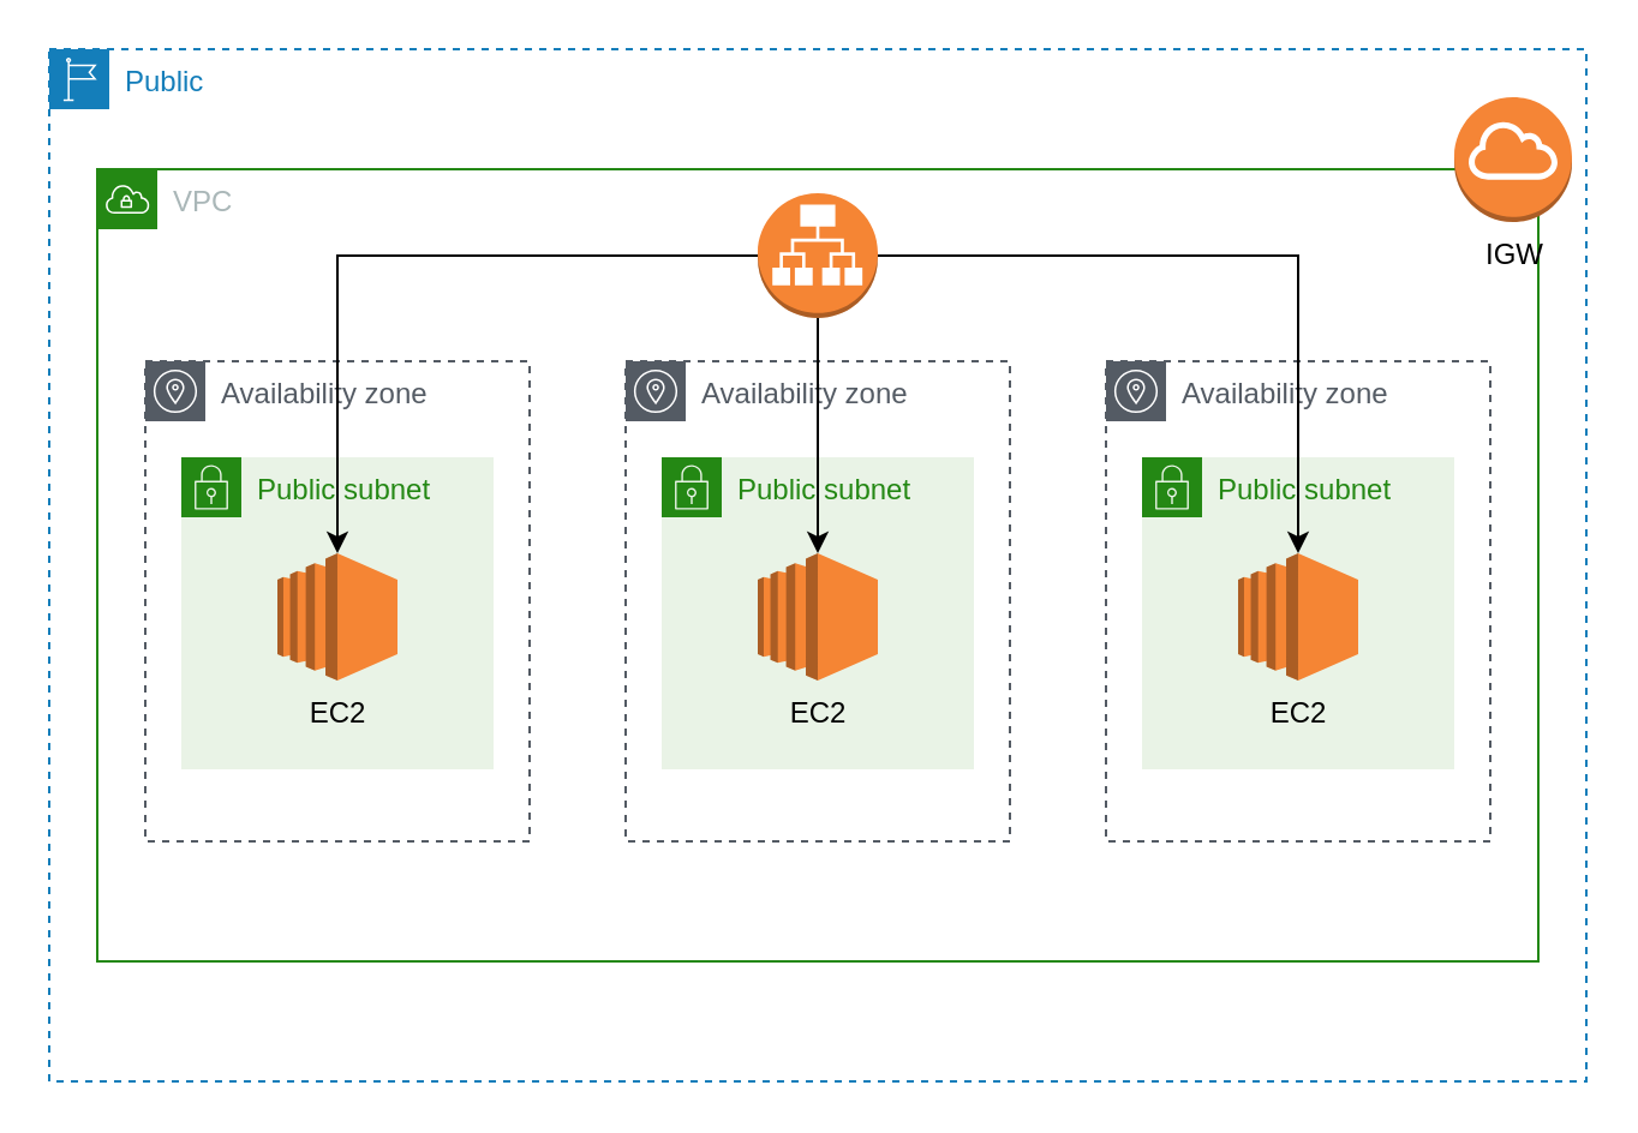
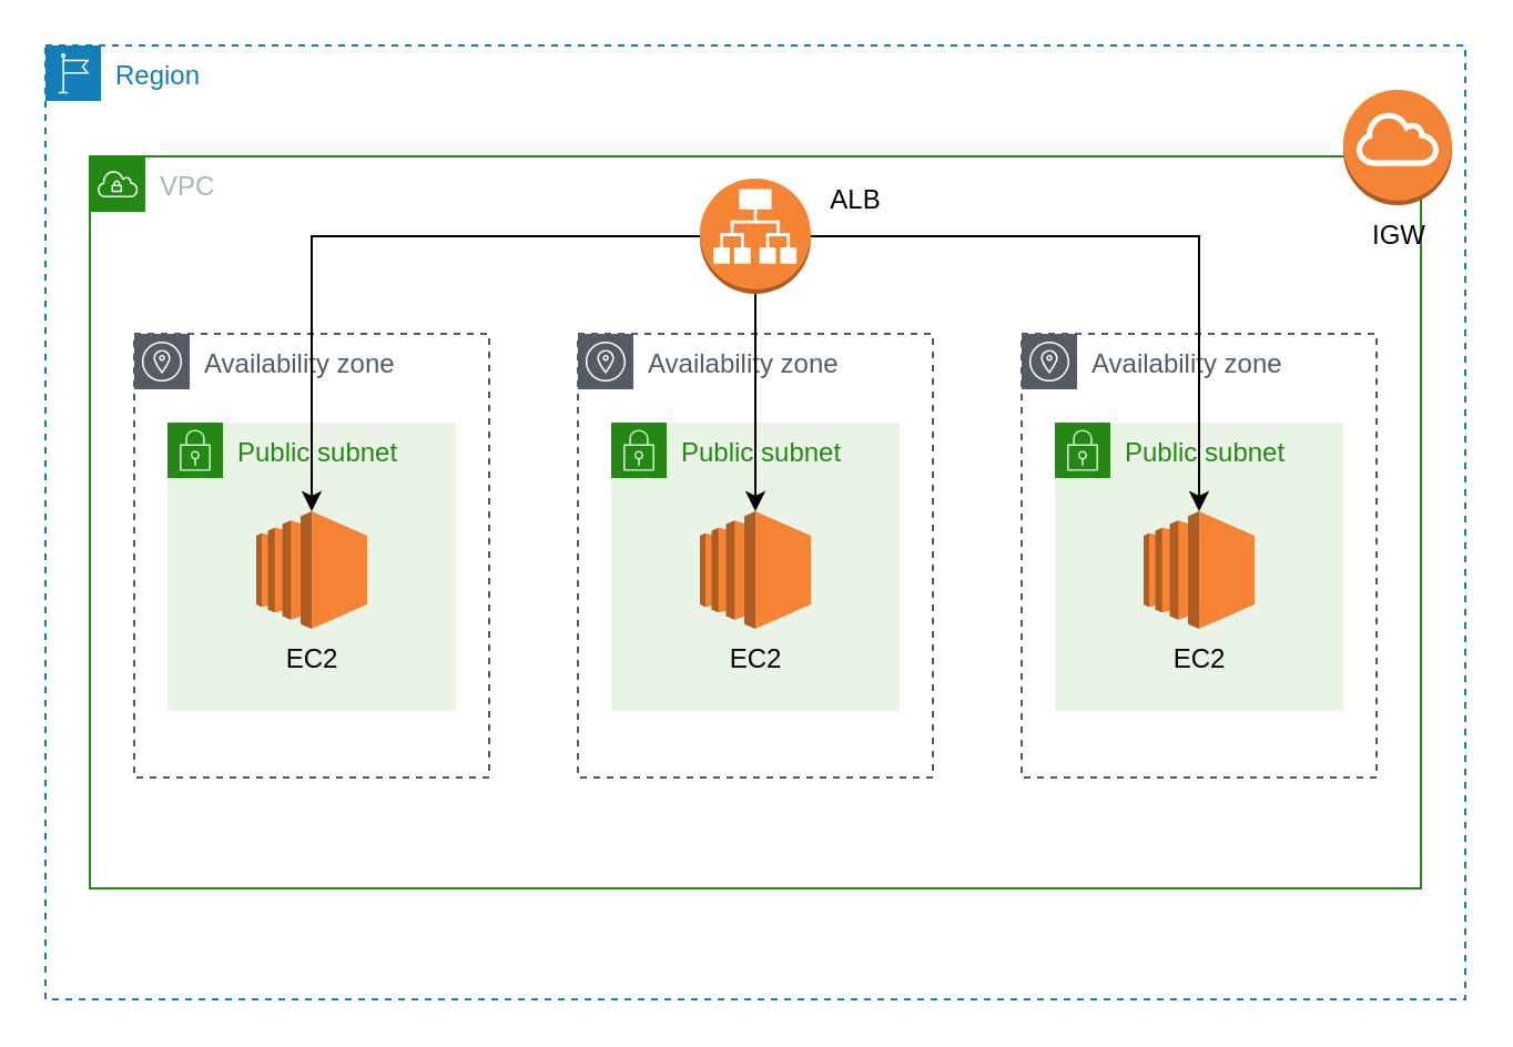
- <mxCell id="2" value="Public" style="points=[[0,0],[0.25,0],[0.5,0],[0.75,0],[1,0],[1,0.25],[1,0.5],[1,0.75],[1,1],[0.75,1],[0.5,1],[0.25,1],[0,1],[0,0.75],[0,0.5],[0,0.25]];outlineConnect=0;gradientColor=none;html=1;whiteSpace=wrap;fontSize=12;fontStyle=0;shape=mxgraph.aws4.group;grIcon=mxgraph.aws4.group_region;strokeColor=#147EBA;fillColor=none;verticalAlign=top;align=left;spacingLeft=30;fontColor=#147EBA;dashed=1;" parent="1" vertex="1"><mxGeometry x="20" y="20" width="640" height="430" as="geometry" /></mxCell>
+ <mxCell id="2" value="Region" style="points=[[0,0],[0.25,0],[0.5,0],[0.75,0],[1,0],[1,0.25],[1,0.5],[1,0.75],[1,1],[0.75,1],[0.5,1],[0.25,1],[0,1],[0,0.75],[0,0.5],[0,0.25]];outlineConnect=0;gradientColor=none;html=1;whiteSpace=wrap;fontSize=12;fontStyle=0;shape=mxgraph.aws4.group;grIcon=mxgraph.aws4.group_region;strokeColor=#147EBA;fillColor=none;verticalAlign=top;align=left;spacingLeft=30;fontColor=#147EBA;dashed=1;" parent="1" vertex="1"><mxGeometry x="20" y="20" width="640" height="430" as="geometry" /></mxCell>
+ <mxCell id="18" value="ALB" style="text;html=1;align=center;verticalAlign=middle;resizable=0;points=[];autosize=1;" vertex="1" parent="1"><mxGeometry x="365" y="80" width="40" height="20" as="geometry" /></mxCell>
